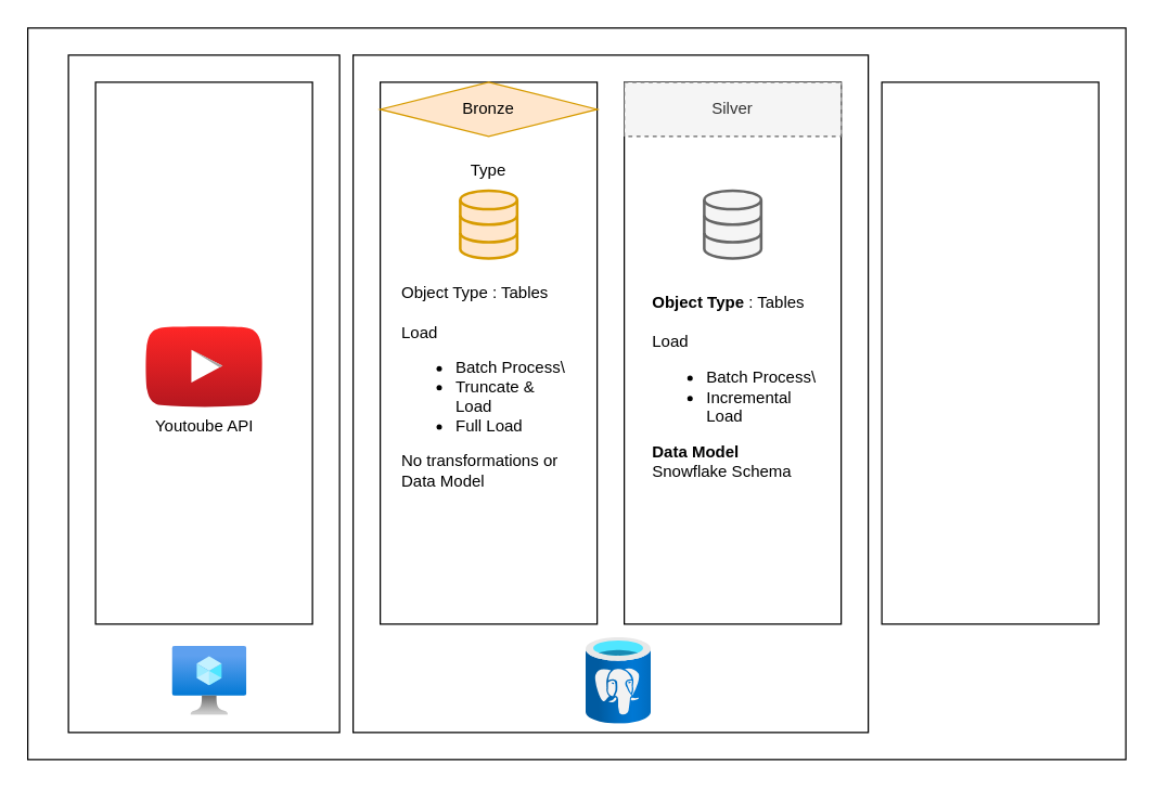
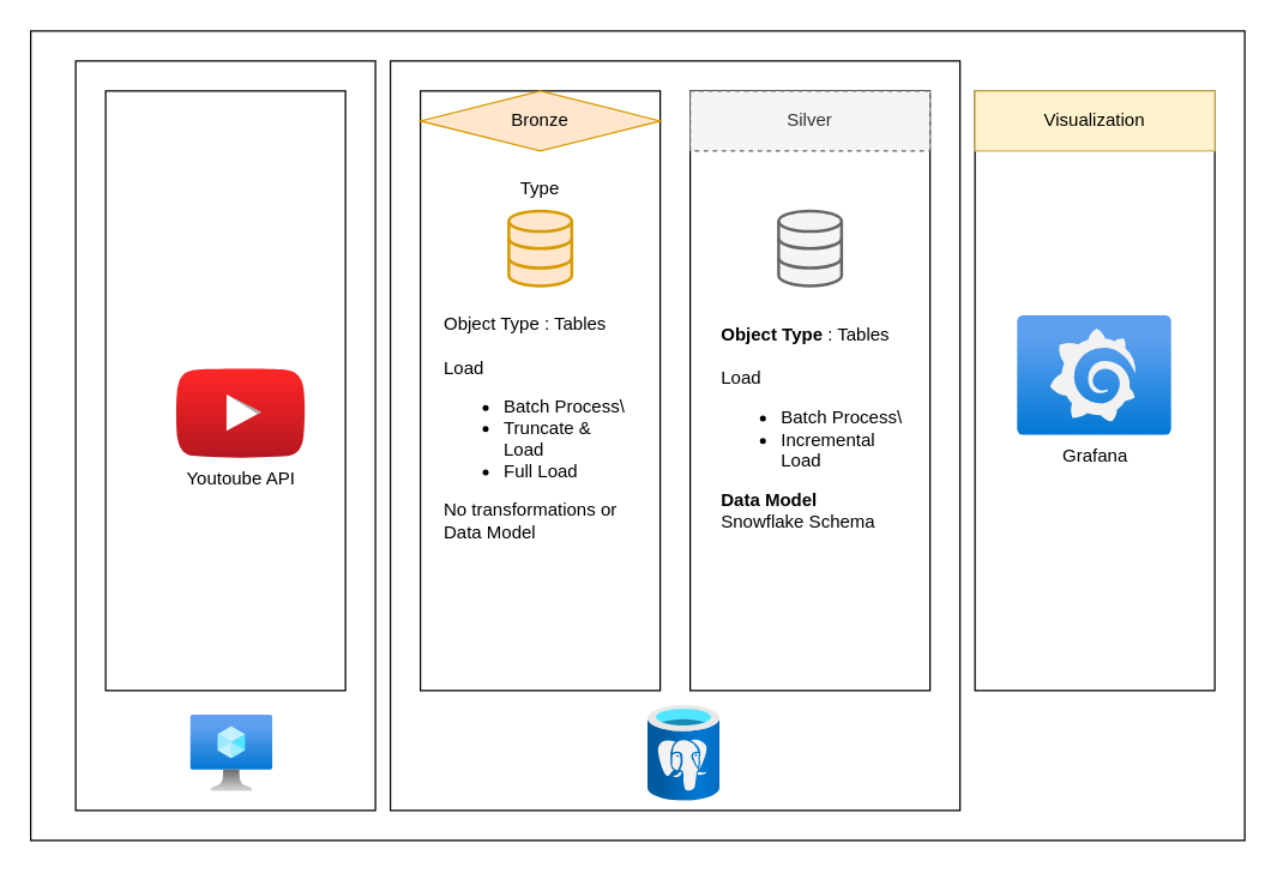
+ <mxCell id="10" value="Visualization" style="rounded=0;whiteSpace=wrap;html=1;fillColor=#fff2cc;strokeColor=#d6b656;movable=1;resizable=1;rotatable=1;deletable=1;editable=1;locked=0;connectable=1;" vertex="1" parent="1"><mxGeometry x="650" y="60" width="160" height="40" as="geometry" /></mxCell>
+ <mxCell id="9" value="Grafana" style="image;aspect=fixed;html=1;points=[];align=center;fontSize=12;image=img/lib/azure2/other/Grafana.svg;" vertex="1" parent="1"><mxGeometry x="678.48" y="210" width="103.03" height="80" as="geometry" /></mxCell>
- <mxCell id="12" value="Youtoube API" style="dashed=0;outlineConnect=0;html=1;align=center;labelPosition=center;verticalLabelPosition=bottom;verticalAlign=top;shape=mxgraph.weblogos.youtube_2;fillColor=#FF2626;gradientColor=#B5171F" vertex="1" parent="1"><mxGeometry x="106.8" y="240" width="86.4" height="60" as="geometry" /></mxCell>
+ <mxCell id="12" value="Youtoube API" style="dashed=0;outlineConnect=0;html=1;align=center;labelPosition=center;verticalLabelPosition=bottom;verticalAlign=top;shape=mxgraph.weblogos.youtube_2;fillColor=#FF2626;gradientColor=#B5171F" vertex="1" parent="1"><mxGeometry x="116.8" y="245" width="86.4" height="60" as="geometry" /></mxCell>
